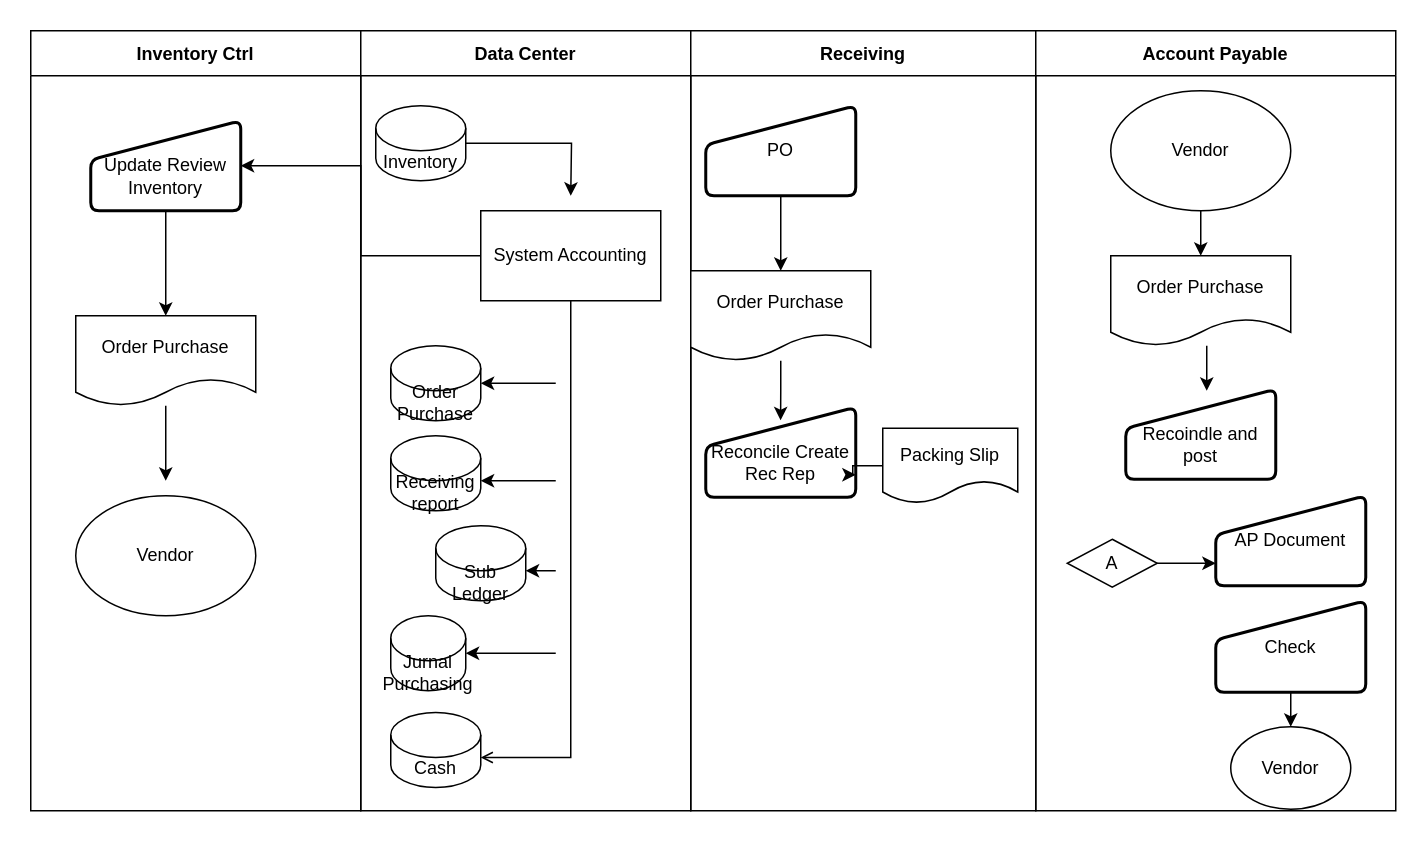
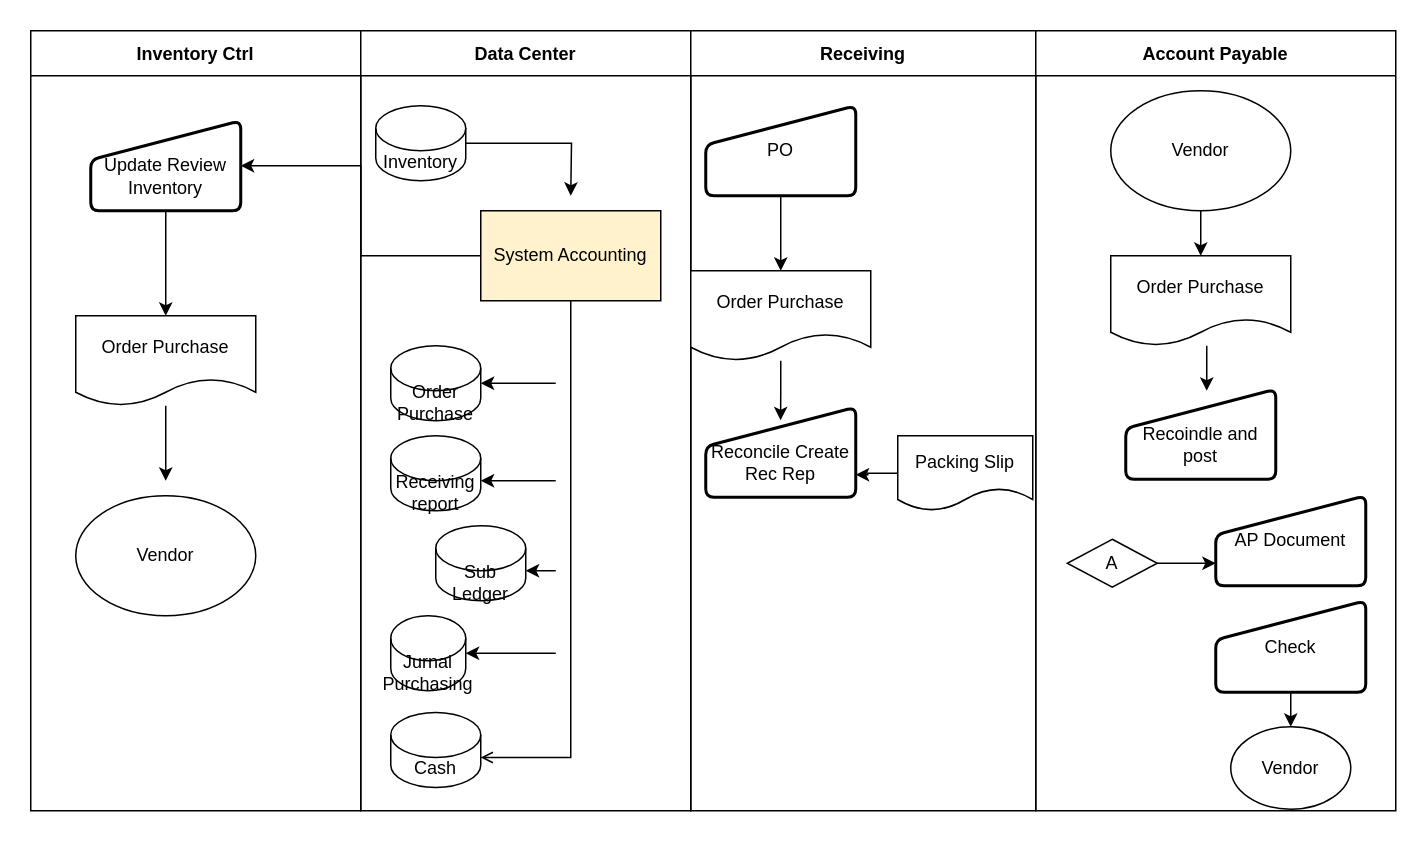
- <mxCell id="15" value="System Accounting" style="rounded=0;whiteSpace=wrap;html=1;" vertex="1" parent="7"><mxGeometry x="80" y="120" width="120" height="60" as="geometry" /></mxCell>
+ <mxCell id="15" value="System Accounting" style="rounded=0;whiteSpace=wrap;html=1;fillColor=#fff2cc;" vertex="1" parent="7"><mxGeometry x="80" y="120" width="120" height="60" as="geometry" /></mxCell>
- <mxCell id="23" value="Packing Slip" style="shape=document;whiteSpace=wrap;html=1;boundedLbl=1;" vertex="1" parent="16"><mxGeometry x="128" y="265" width="90" height="50" as="geometry" /></mxCell>
+ <mxCell id="23" value="Packing Slip" style="shape=document;whiteSpace=wrap;html=1;boundedLbl=1;" vertex="1" parent="16"><mxGeometry x="138" y="270" width="90" height="50" as="geometry" /></mxCell>
